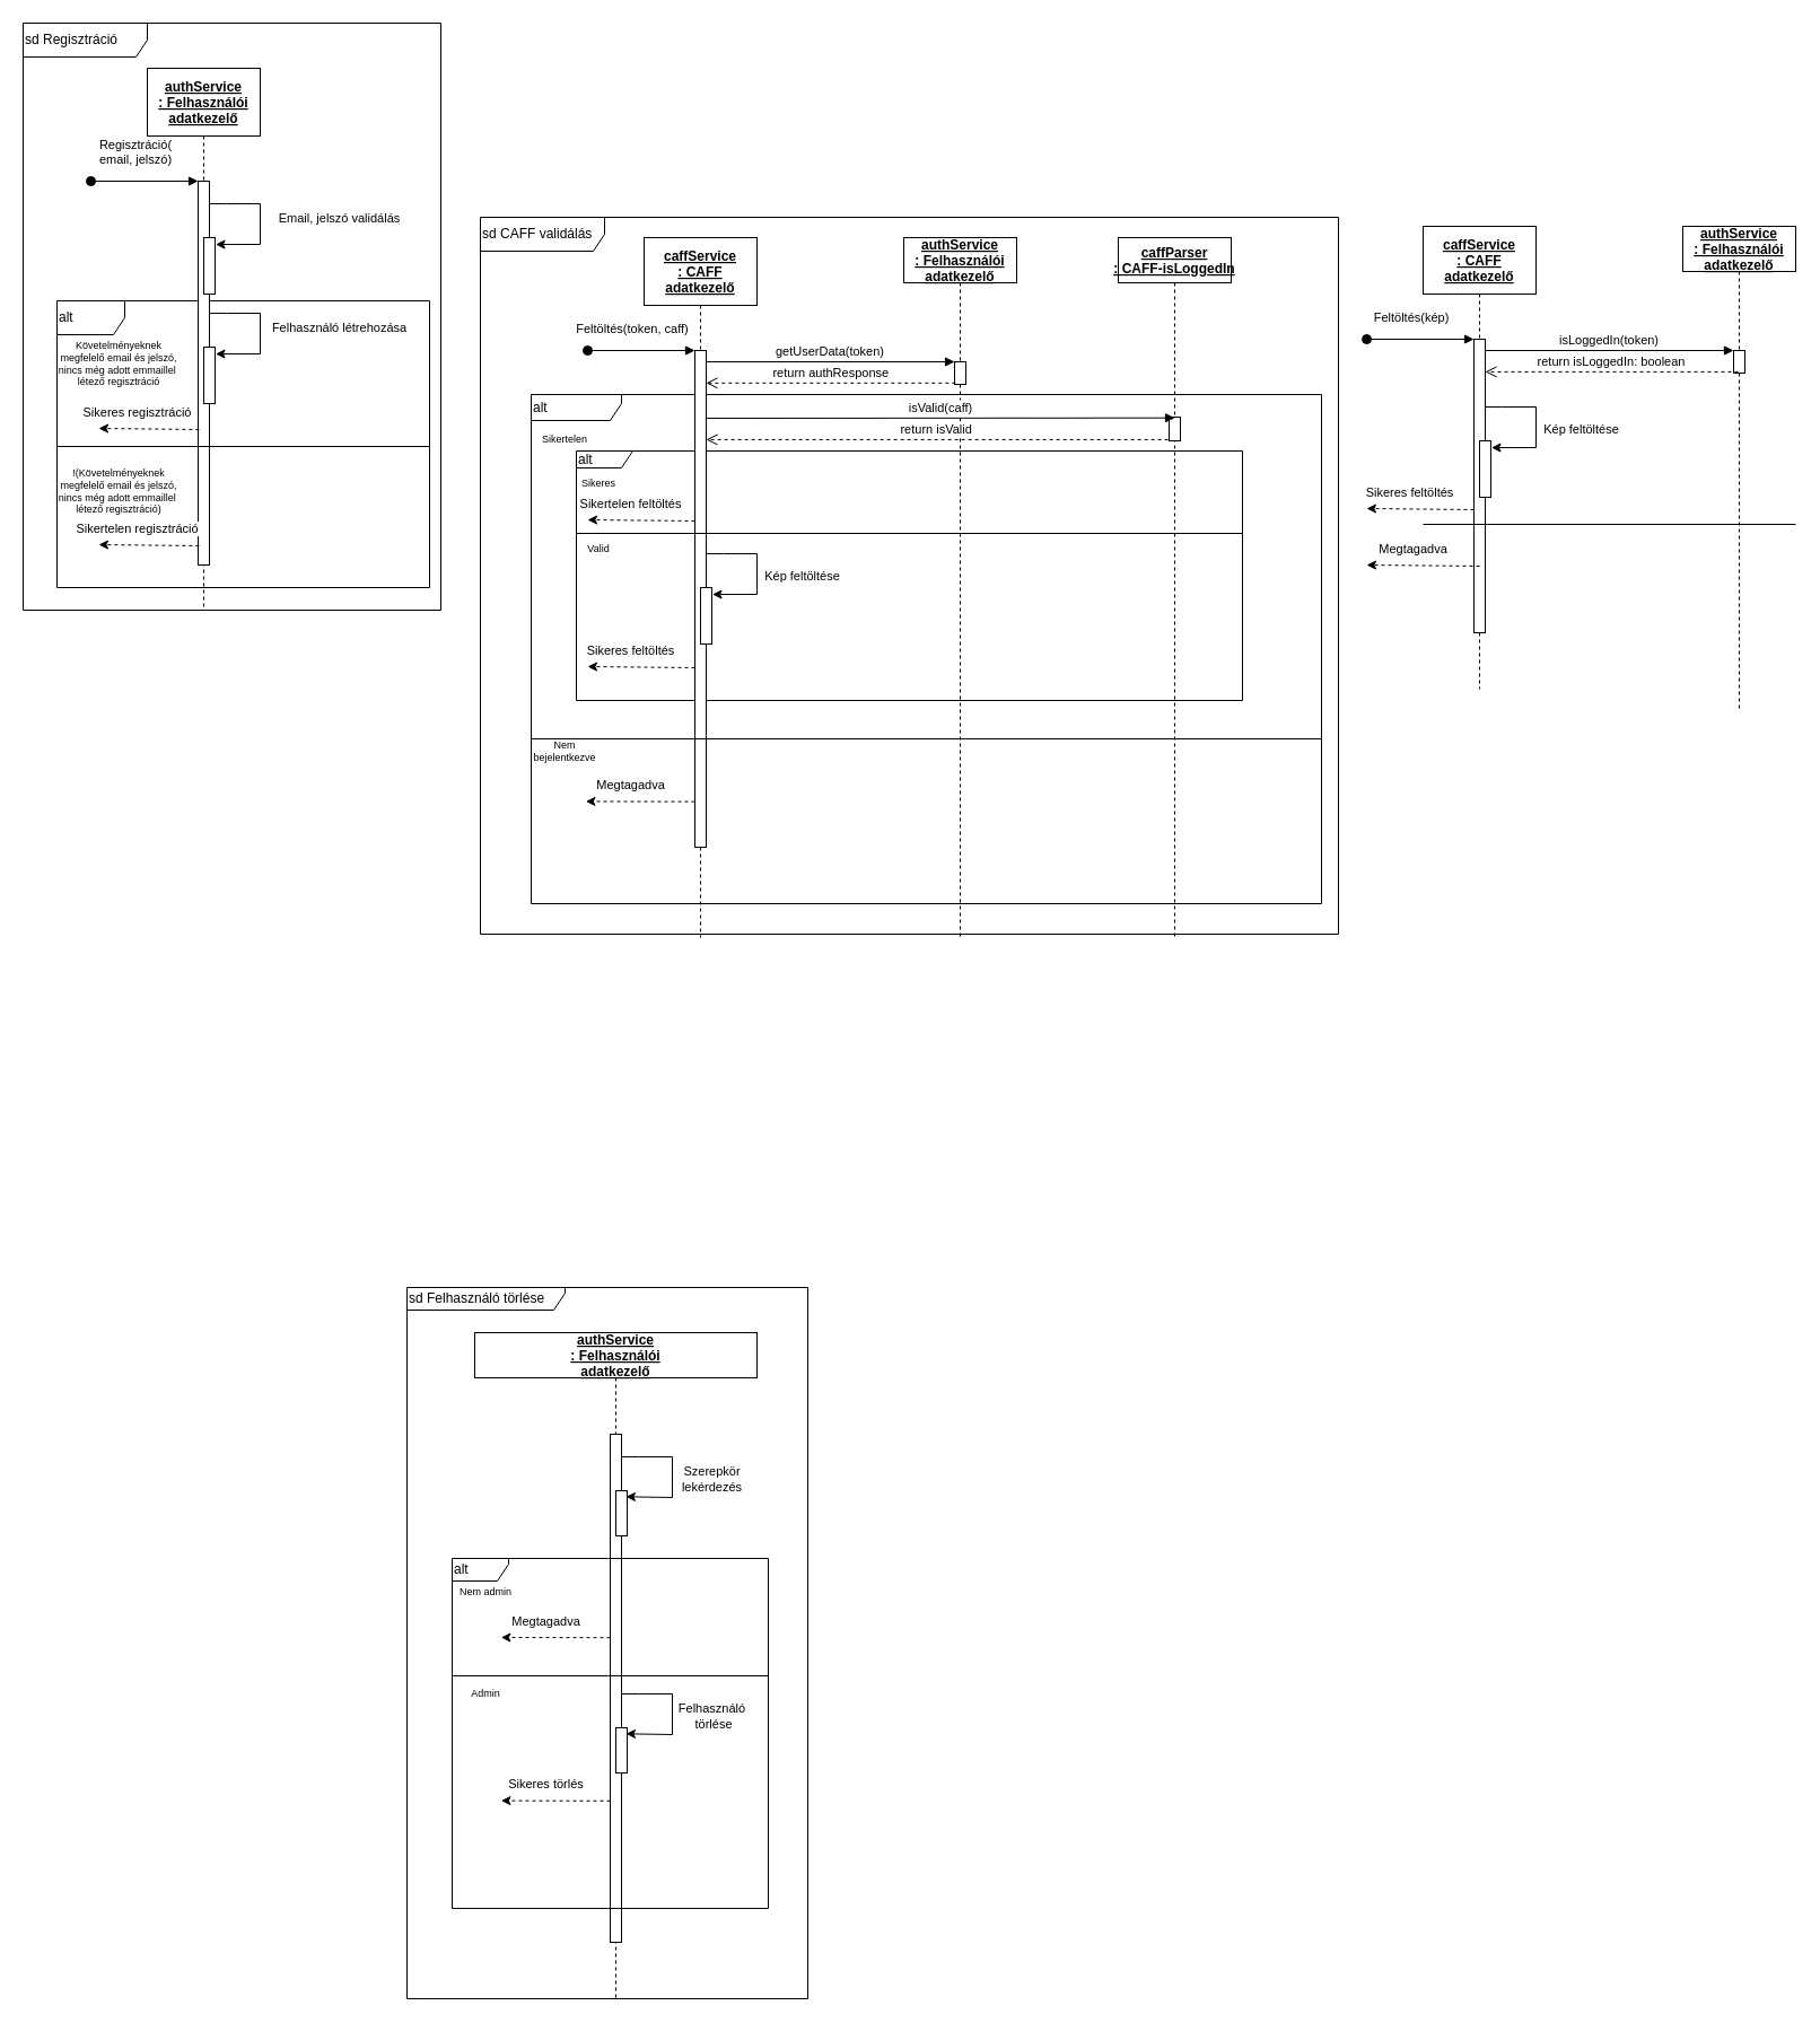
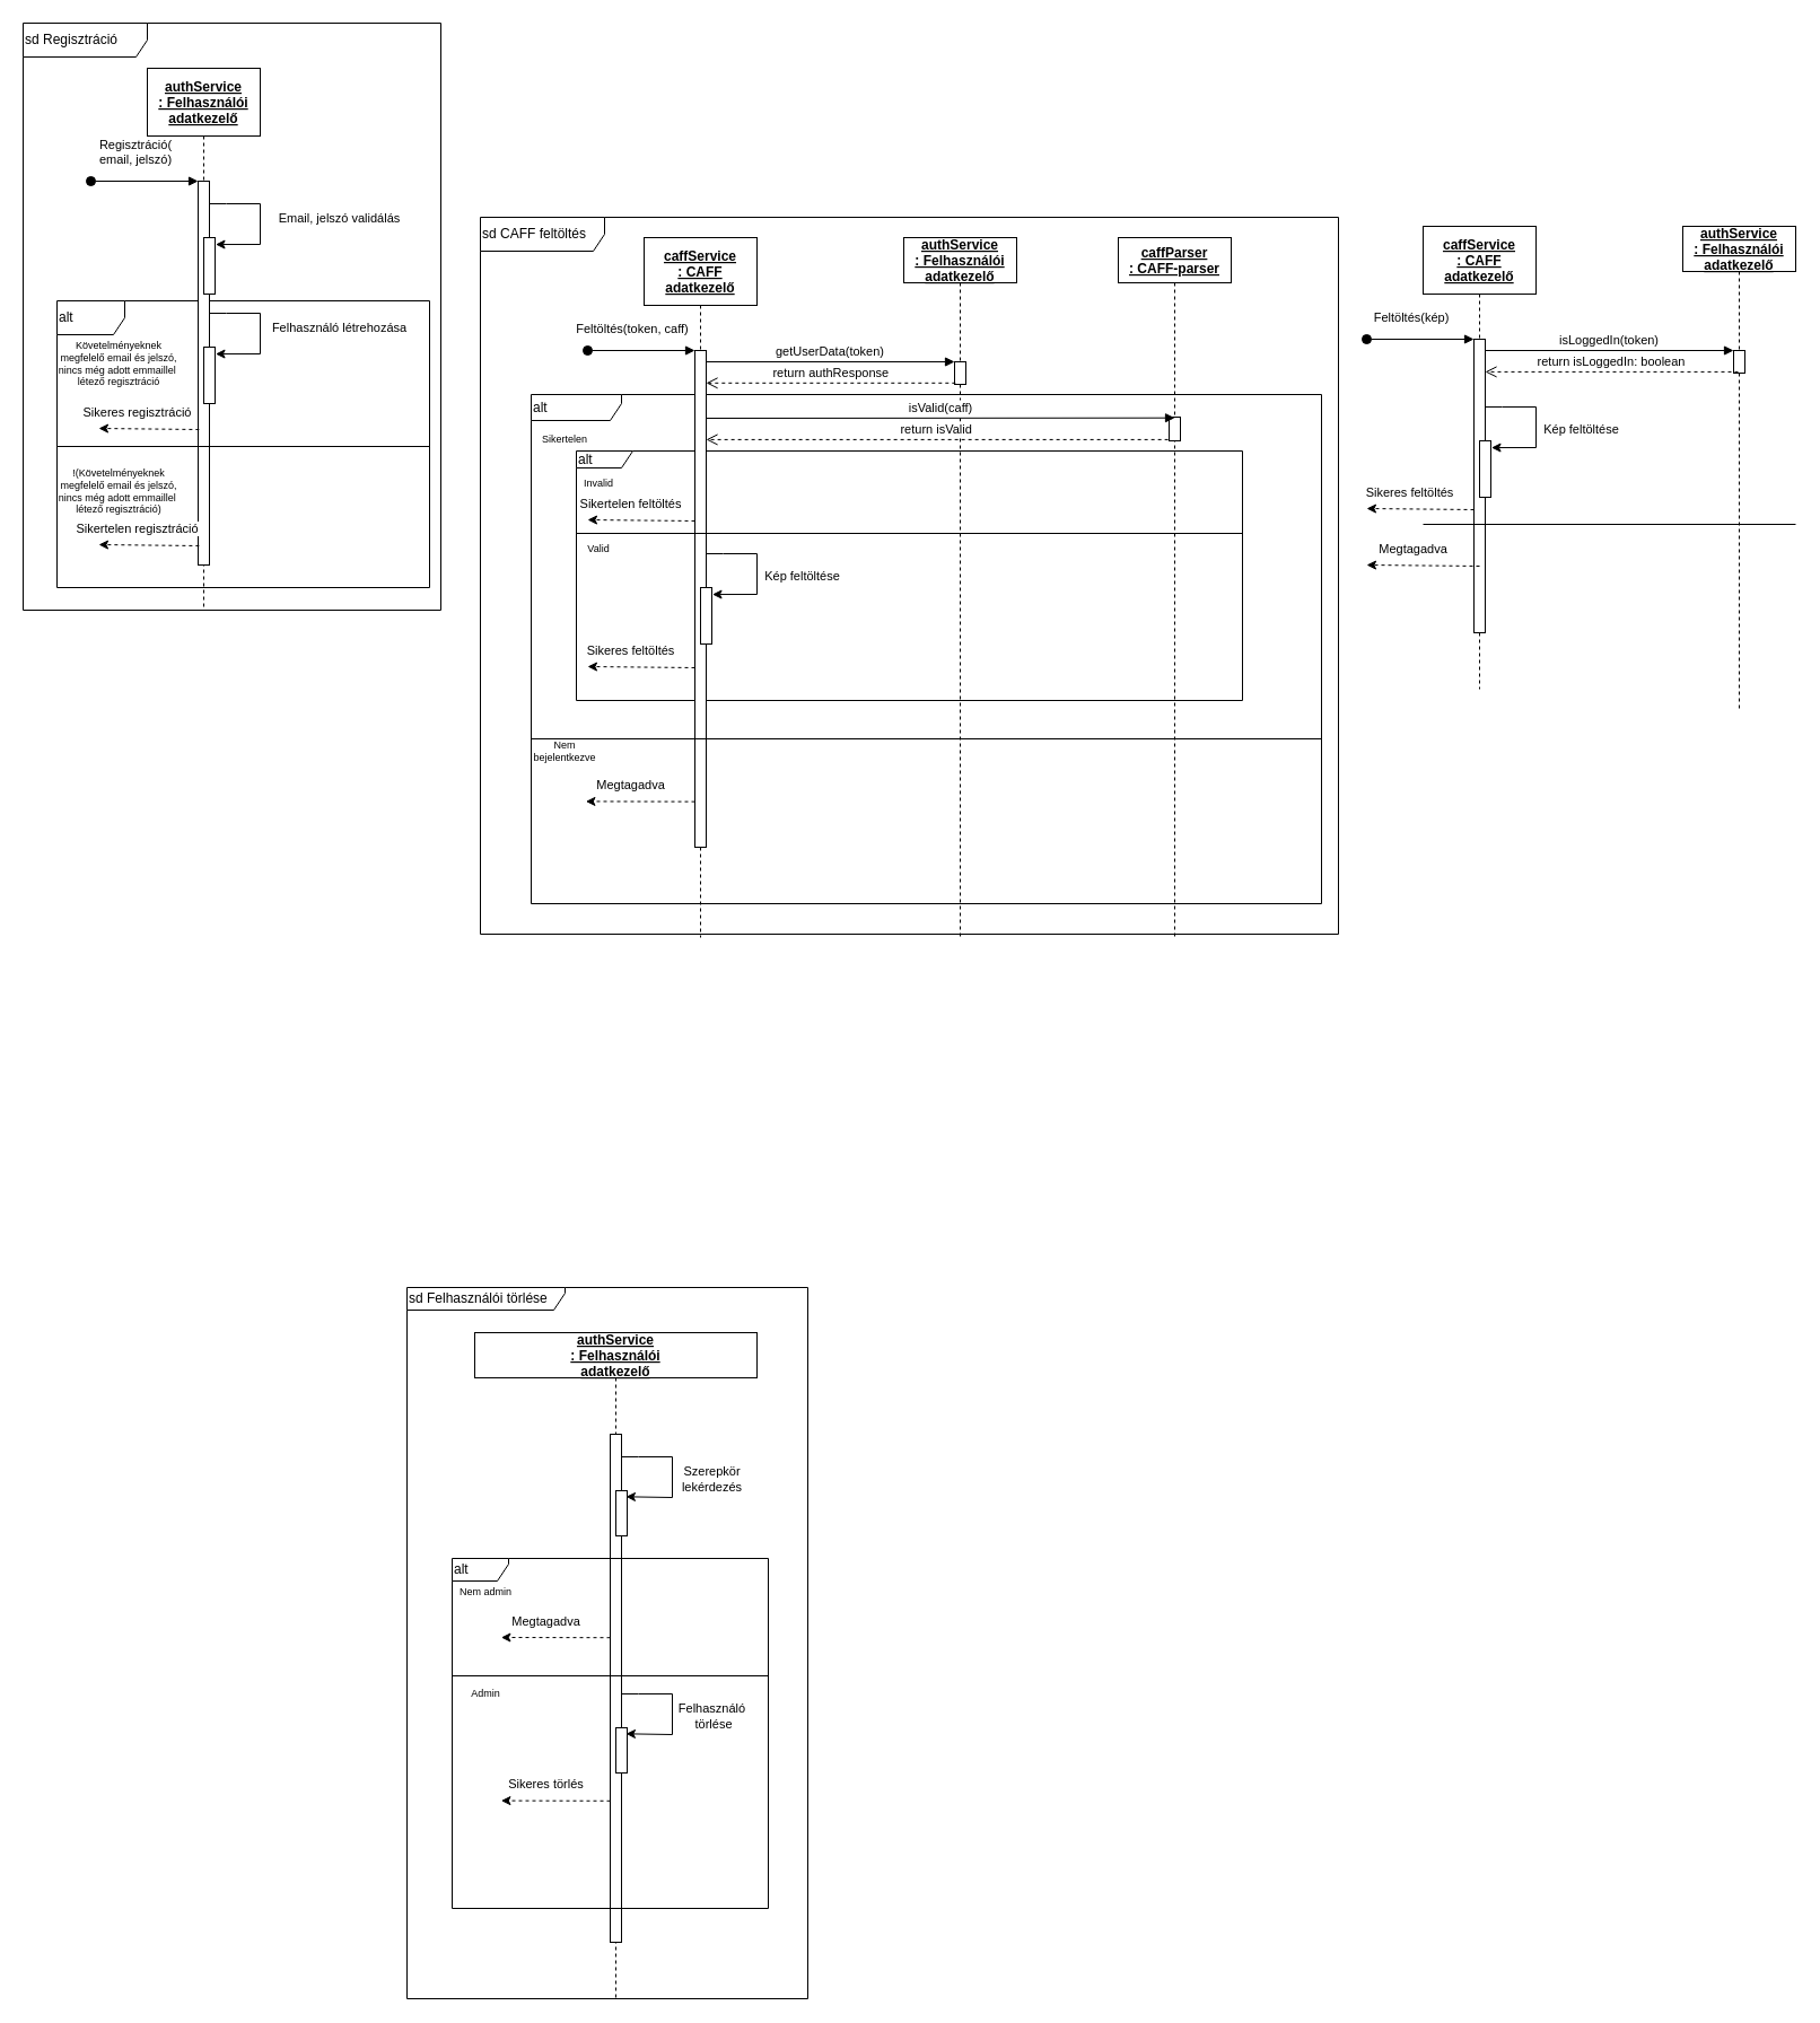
- <mxCell id="3" value="sd CAFF validálás" style="shape=umlFrame;whiteSpace=wrap;html=1;rounded=0;shadow=0;glass=0;sketch=0;align=left;width=110;height=30;" vertex="1" parent="1"><mxGeometry x="425" y="192" width="760" height="635" as="geometry" /></mxCell>
+ <mxCell id="3" value="sd CAFF feltöltés" style="shape=umlFrame;whiteSpace=wrap;html=1;rounded=0;shadow=0;glass=0;sketch=0;align=left;width=110;height=30;" vertex="1" parent="1"><mxGeometry x="425" y="192" width="760" height="635" as="geometry" /></mxCell>
- <mxCell id="51" value="caffParser&#10;: CAFF-isLoggedIn" style="shape=umlLifeline;perimeter=lifelinePerimeter;container=1;collapsible=0;recursiveResize=0;rounded=0;shadow=0;strokeWidth=1;fontStyle=5" vertex="1" parent="1"><mxGeometry x="990" y="210" width="100" height="620" as="geometry" /></mxCell>
+ <mxCell id="51" value="caffParser&#10;: CAFF-parser" style="shape=umlLifeline;perimeter=lifelinePerimeter;container=1;collapsible=0;recursiveResize=0;rounded=0;shadow=0;strokeWidth=1;fontStyle=5" vertex="1" parent="1"><mxGeometry x="990" y="210" width="100" height="620" as="geometry" /></mxCell>
- <mxCell id="57" value="Sikeres" style="text;html=1;strokeColor=none;fillColor=none;align=center;verticalAlign=middle;whiteSpace=wrap;rounded=0;fontSize=9;" vertex="1" parent="1"><mxGeometry x="500" y="420" width="60" height="15" as="geometry" /></mxCell>
+ <mxCell id="57" value="Invalid" style="text;html=1;strokeColor=none;fillColor=none;align=center;verticalAlign=middle;whiteSpace=wrap;rounded=0;fontSize=9;" vertex="1" parent="1"><mxGeometry x="500" y="420" width="60" height="15" as="geometry" /></mxCell>
- <mxCell id="74" value="sd Felhasználó törlése" style="shape=umlFrame;whiteSpace=wrap;html=1;rounded=0;shadow=0;glass=0;sketch=0;align=left;width=140;height=20;" vertex="1" parent="1"><mxGeometry x="360" y="1140" width="355" height="630" as="geometry" /></mxCell>
+ <mxCell id="74" value="sd Felhasználói törlése" style="shape=umlFrame;whiteSpace=wrap;html=1;rounded=0;shadow=0;glass=0;sketch=0;align=left;width=140;height=20;" vertex="1" parent="1"><mxGeometry x="360" y="1140" width="355" height="630" as="geometry" /></mxCell>
